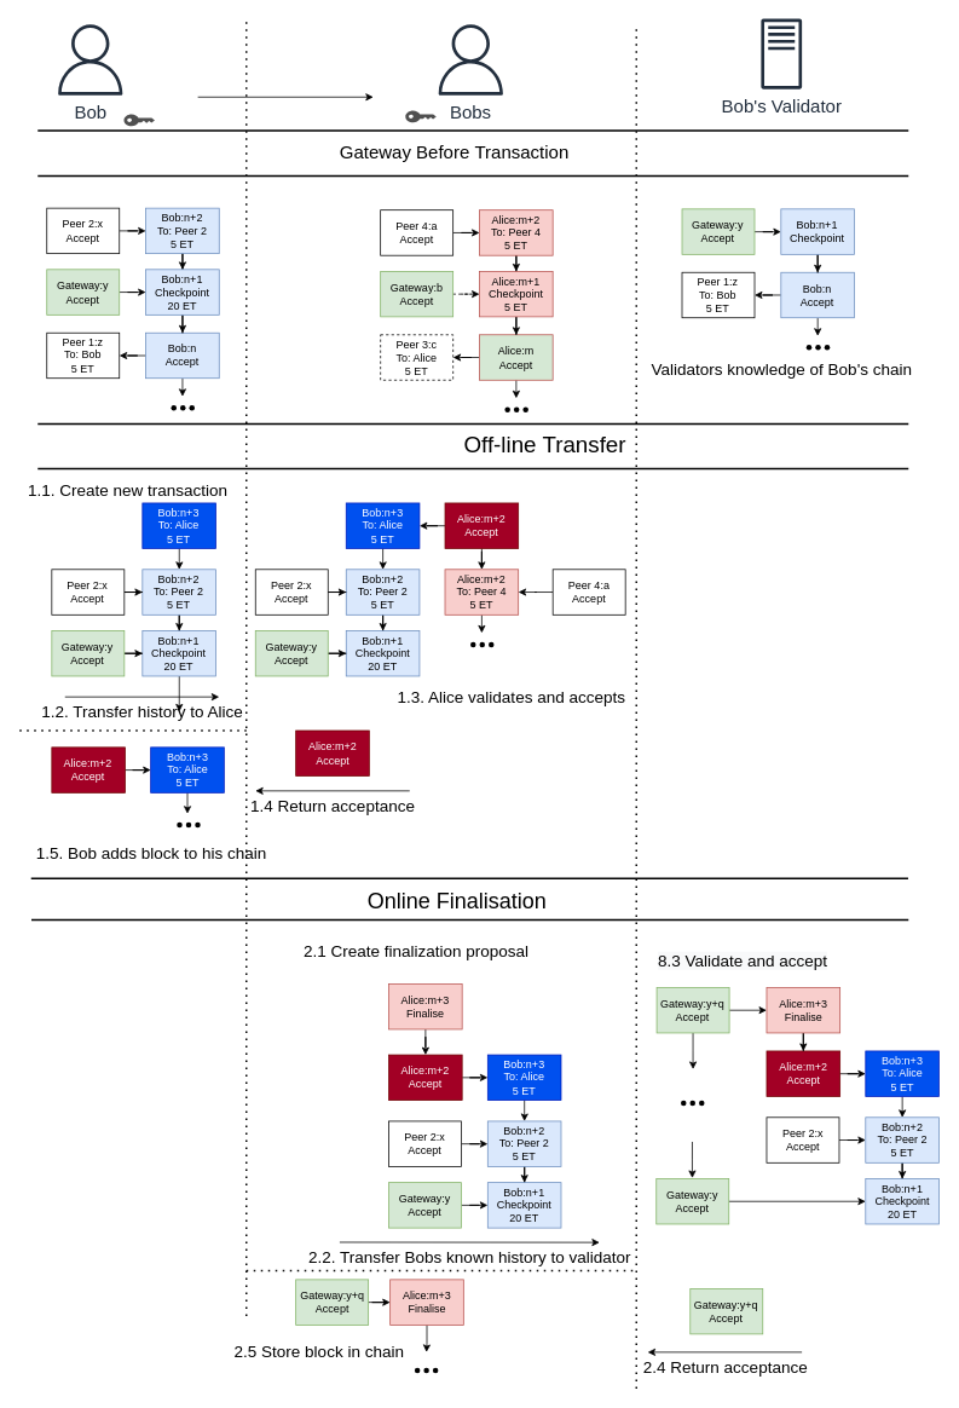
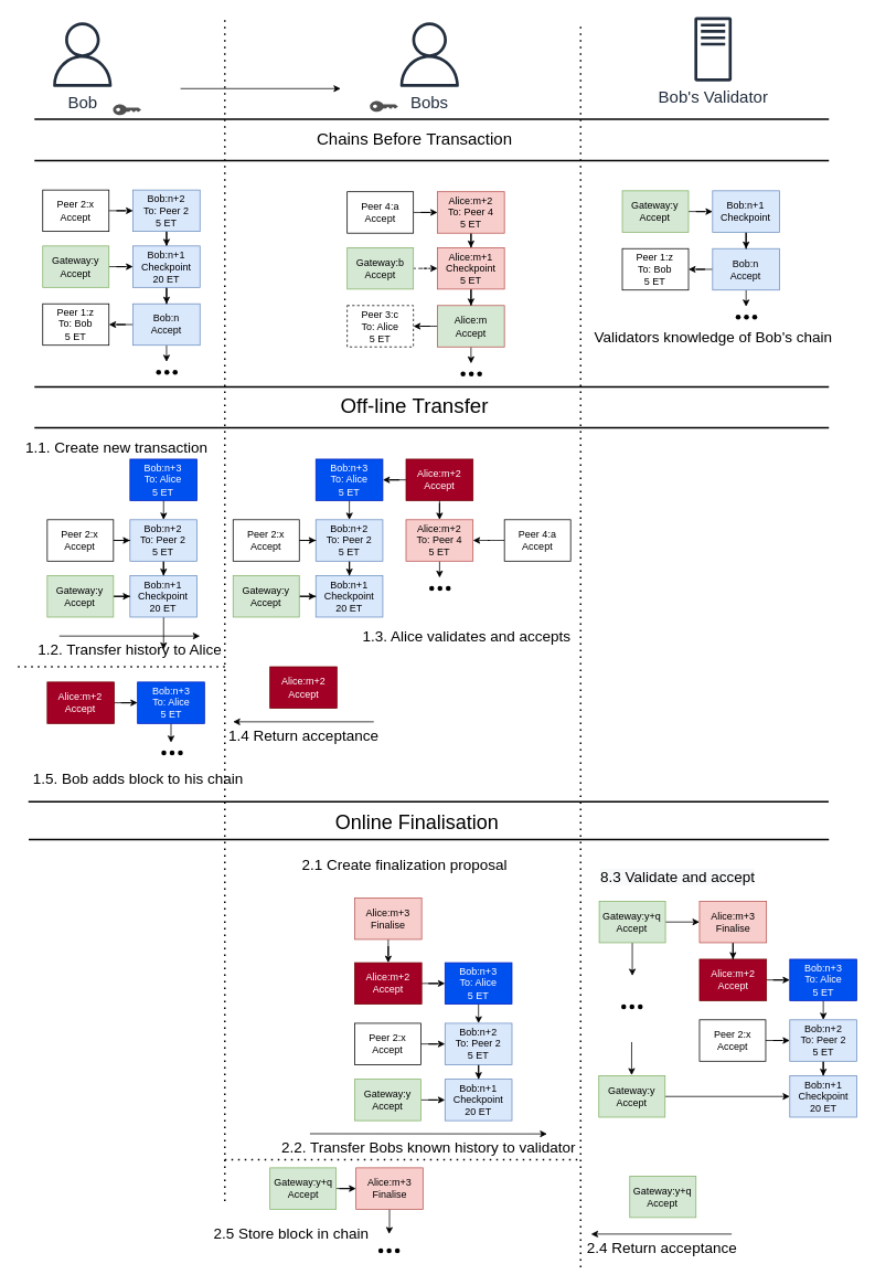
- <mxCell id="65" value="Gateway Before&amp;nbsp;Transaction" style="text;html=1;strokeColor=none;fillColor=none;align=center;verticalAlign=middle;whiteSpace=wrap;rounded=0;labelBackgroundColor=none;fontColor=none;fontSize=20;" vertex="1" parent="1"><mxGeometry x="336" y="156.54" width="329" height="20" as="geometry" /></mxCell>
+ <mxCell id="65" value="Chains Before&amp;nbsp;Transaction" style="text;html=1;strokeColor=none;fillColor=none;align=center;verticalAlign=middle;whiteSpace=wrap;rounded=0;labelBackgroundColor=none;fontColor=none;fontSize=20;" vertex="1" parent="1"><mxGeometry x="336" y="156.54" width="329" height="20" as="geometry" /></mxCell>
- <mxCell id="82" value="Off-line Transfer" style="text;html=1;strokeColor=none;fillColor=none;align=center;verticalAlign=middle;whiteSpace=wrap;rounded=0;labelBackgroundColor=none;fontColor=none;fontSize=25;" vertex="1" parent="1"><mxGeometry x="436" y="479" width="329" height="20" as="geometry" /></mxCell>
+ <mxCell id="82" value="Off-line Transfer" style="text;html=1;strokeColor=none;fillColor=none;align=center;verticalAlign=middle;whiteSpace=wrap;rounded=0;labelBackgroundColor=none;fontColor=none;fontSize=25;" vertex="1" parent="1"><mxGeometry x="336" y="479" width="329" height="20" as="geometry" /></mxCell>
- <mxCell id="149" value="&lt;span style=&quot;font-size: 18px&quot;&gt;2.1 Create finalization proposal&lt;/span&gt;" style="text;html=1;align=center;verticalAlign=middle;resizable=0;points=[];autosize=1;strokeColor=none;" vertex="1" parent="1"><mxGeometry x="328.14" y="1039.34" width="260" height="20" as="geometry" /></mxCell>
+ <mxCell id="149" value="&lt;span style=&quot;font-size: 18px&quot;&gt;2.1 Create finalization proposal&lt;/span&gt;" style="text;html=1;align=center;verticalAlign=middle;resizable=0;points=[];autosize=1;strokeColor=none;" vertex="1" parent="1"><mxGeometry x="358.14" y="1034.34" width="260" height="20" as="geometry" /></mxCell>
